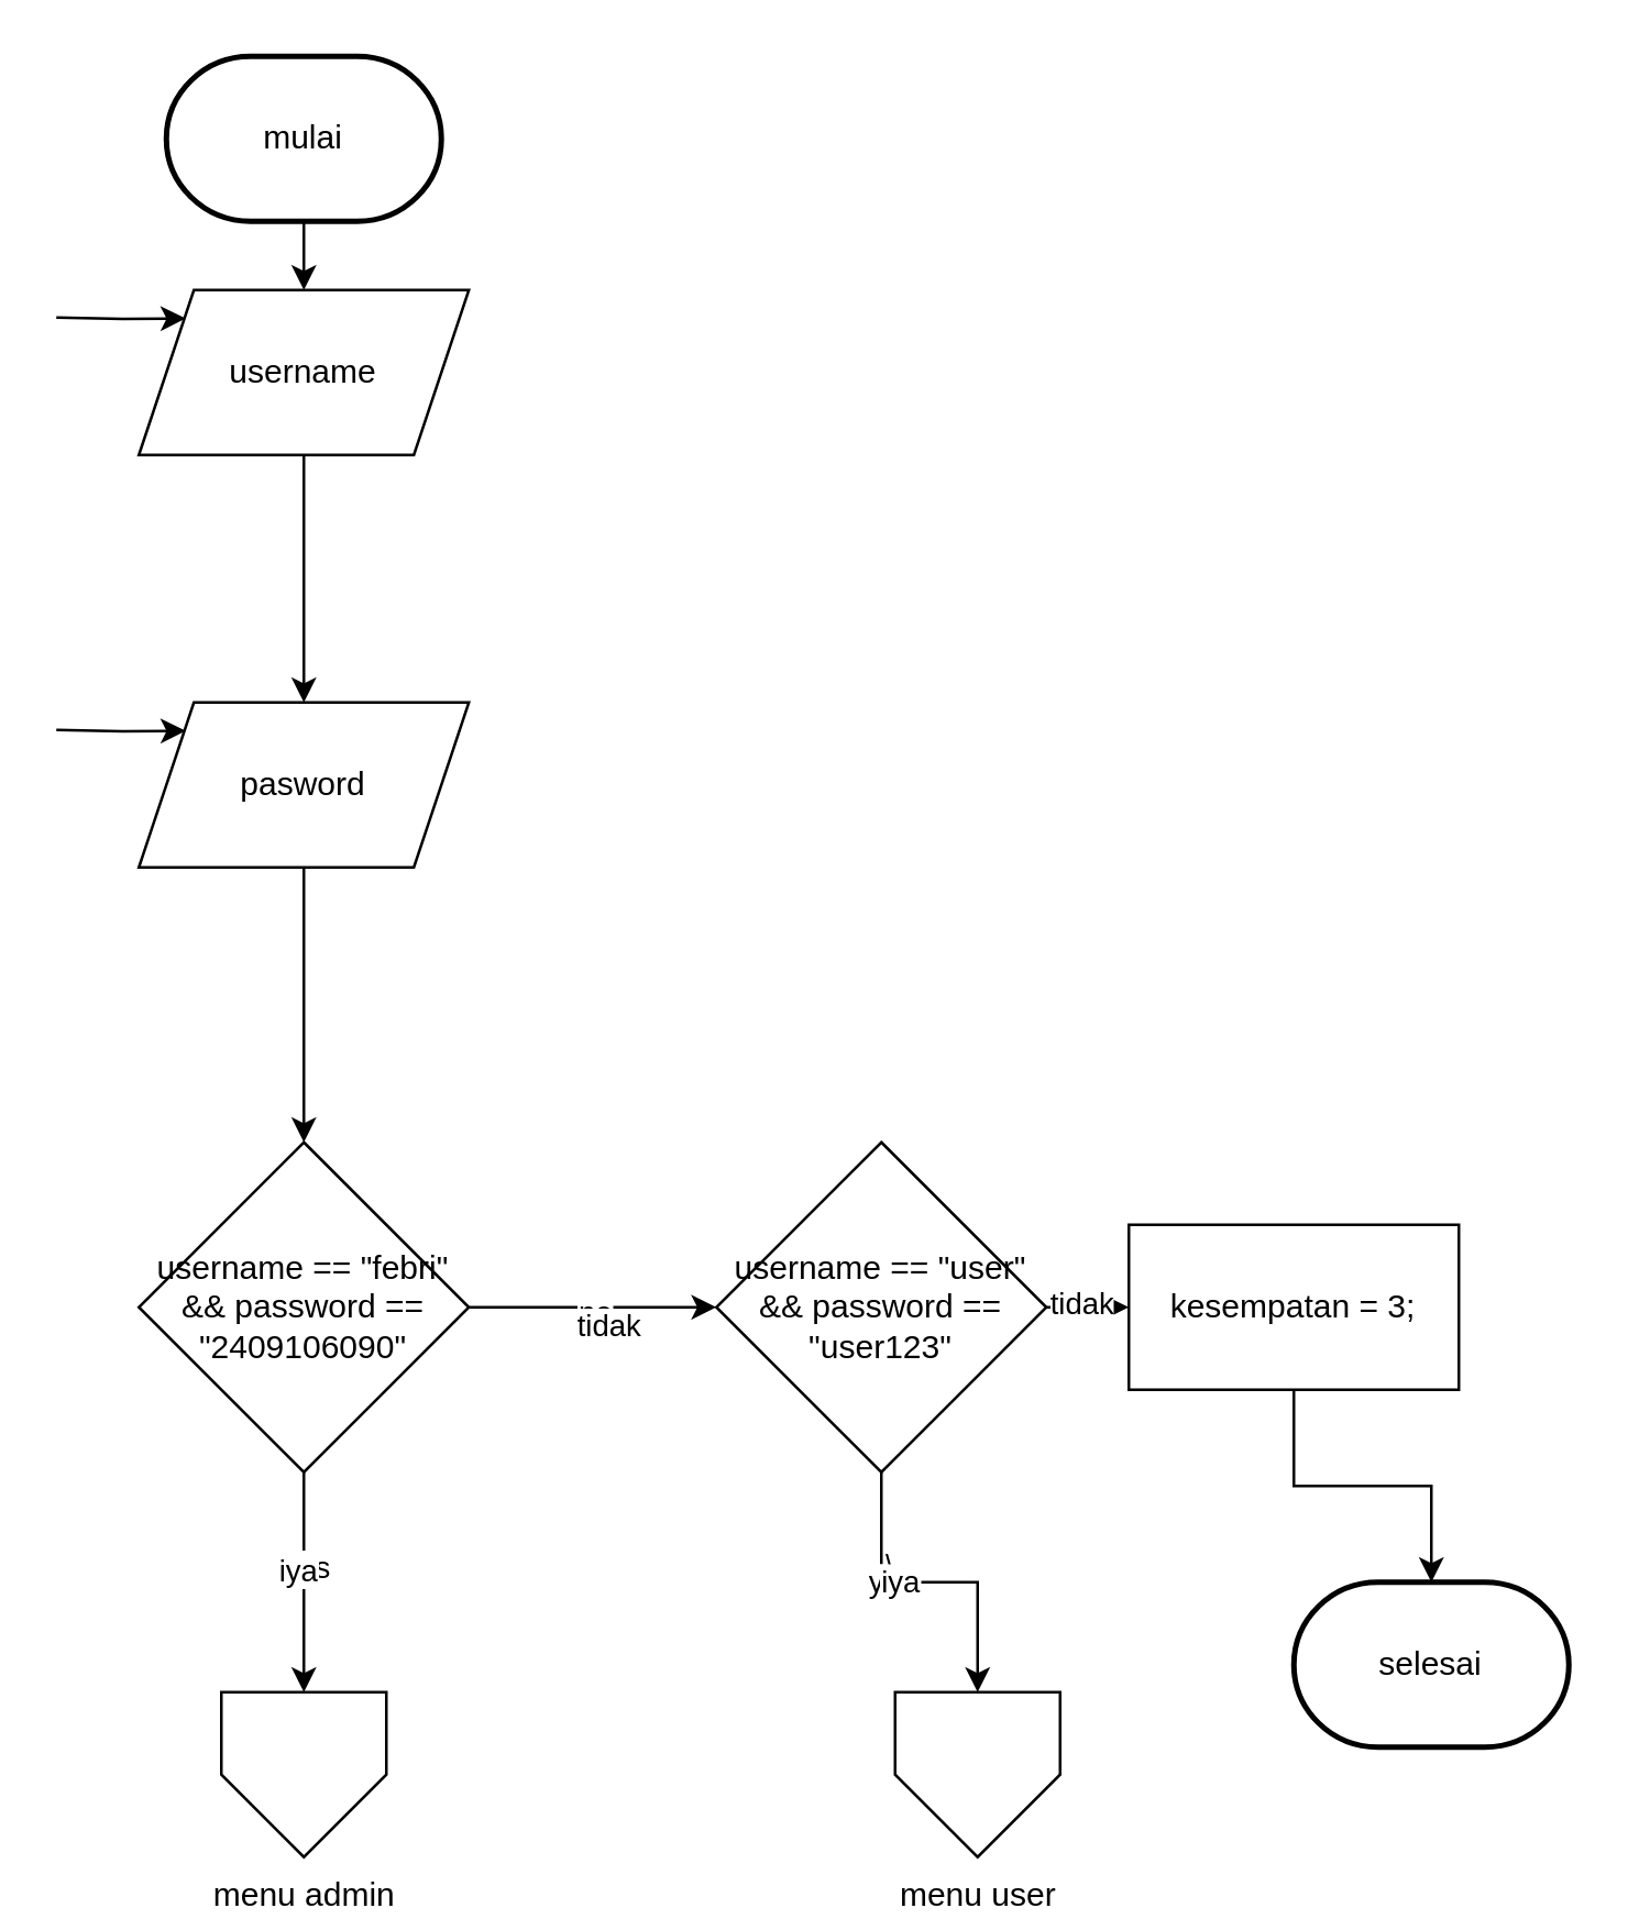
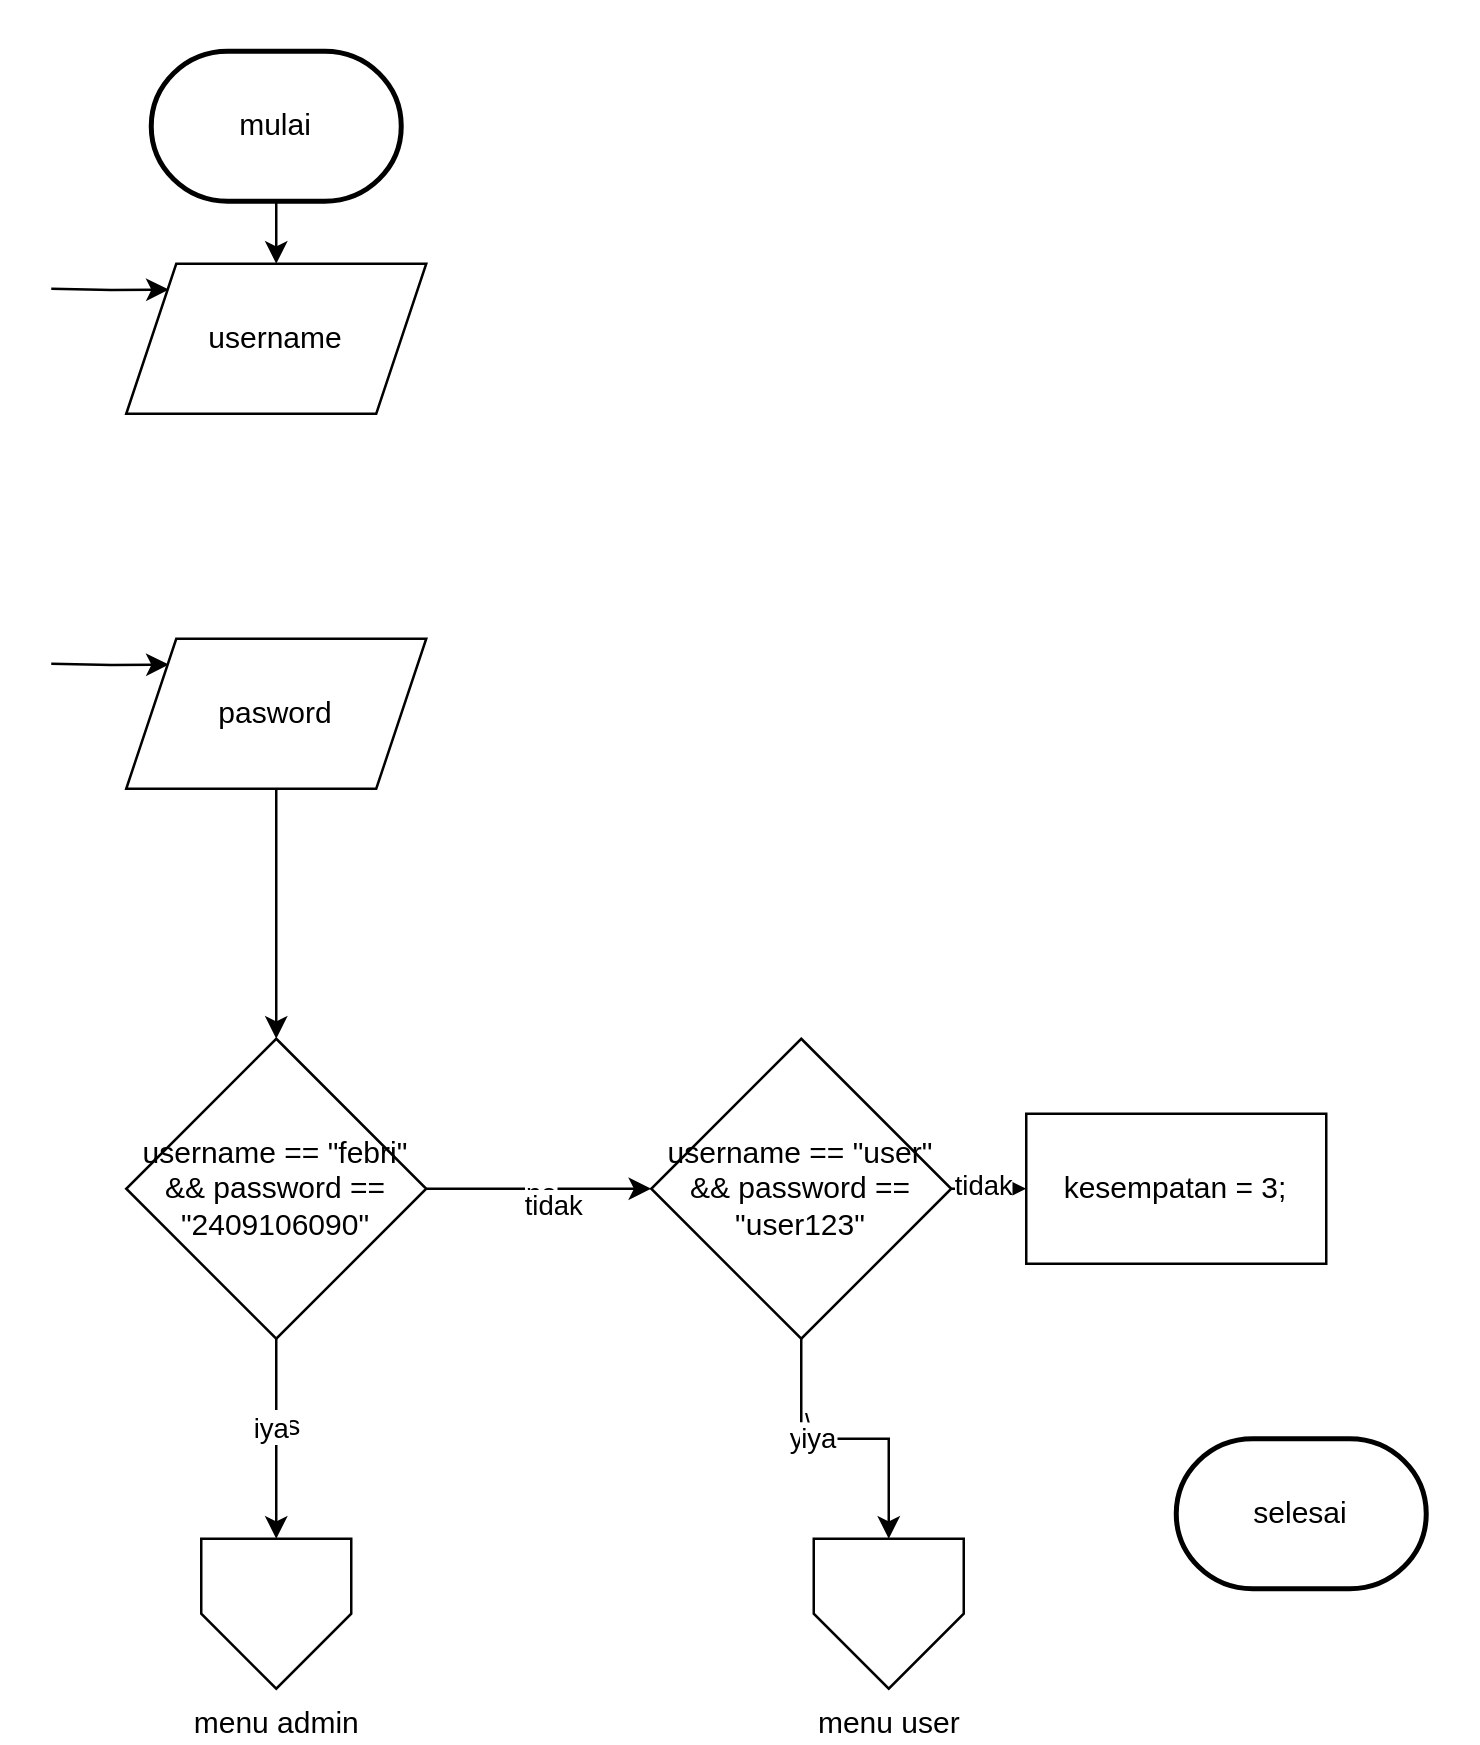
- <mxCell id="4" style="edgeStyle=orthogonalEdgeStyle;rounded=0;orthogonalLoop=1;jettySize=auto;html=1;exitX=0.5;exitY=1;exitDx=0;exitDy=0;entryX=0.5;entryY=0;entryDx=0;entryDy=0;" edge="1" parent="1" source="5" target="7"><mxGeometry relative="1" as="geometry" /></mxCell>
- <mxCell id="27" style="edgeStyle=orthogonalEdgeStyle;rounded=0;orthogonalLoop=1;jettySize=auto;html=1;exitX=0.5;exitY=1;exitDx=0;exitDy=0;entryX=0.5;entryY=0;entryDx=0;entryDy=0;entryPerimeter=0;" edge="1" parent="1" source="25" target="26"><mxGeometry relative="1" as="geometry" /></mxCell>
